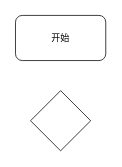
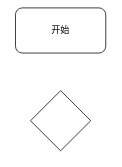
- <mxCell id="2" value="开始" style="rounded=1;whiteSpace=wrap;html=1;" vertex="1" parent="1"><mxGeometry x="20" y="20" width="120" height="60" as="geometry" /></mxCell>
+ <mxCell id="2" value="开始" style="rounded=1;whiteSpace=wrap;html=1;" vertex="1" parent="1"><mxGeometry x="20" y="10" width="120" height="60" as="geometry" /></mxCell>
